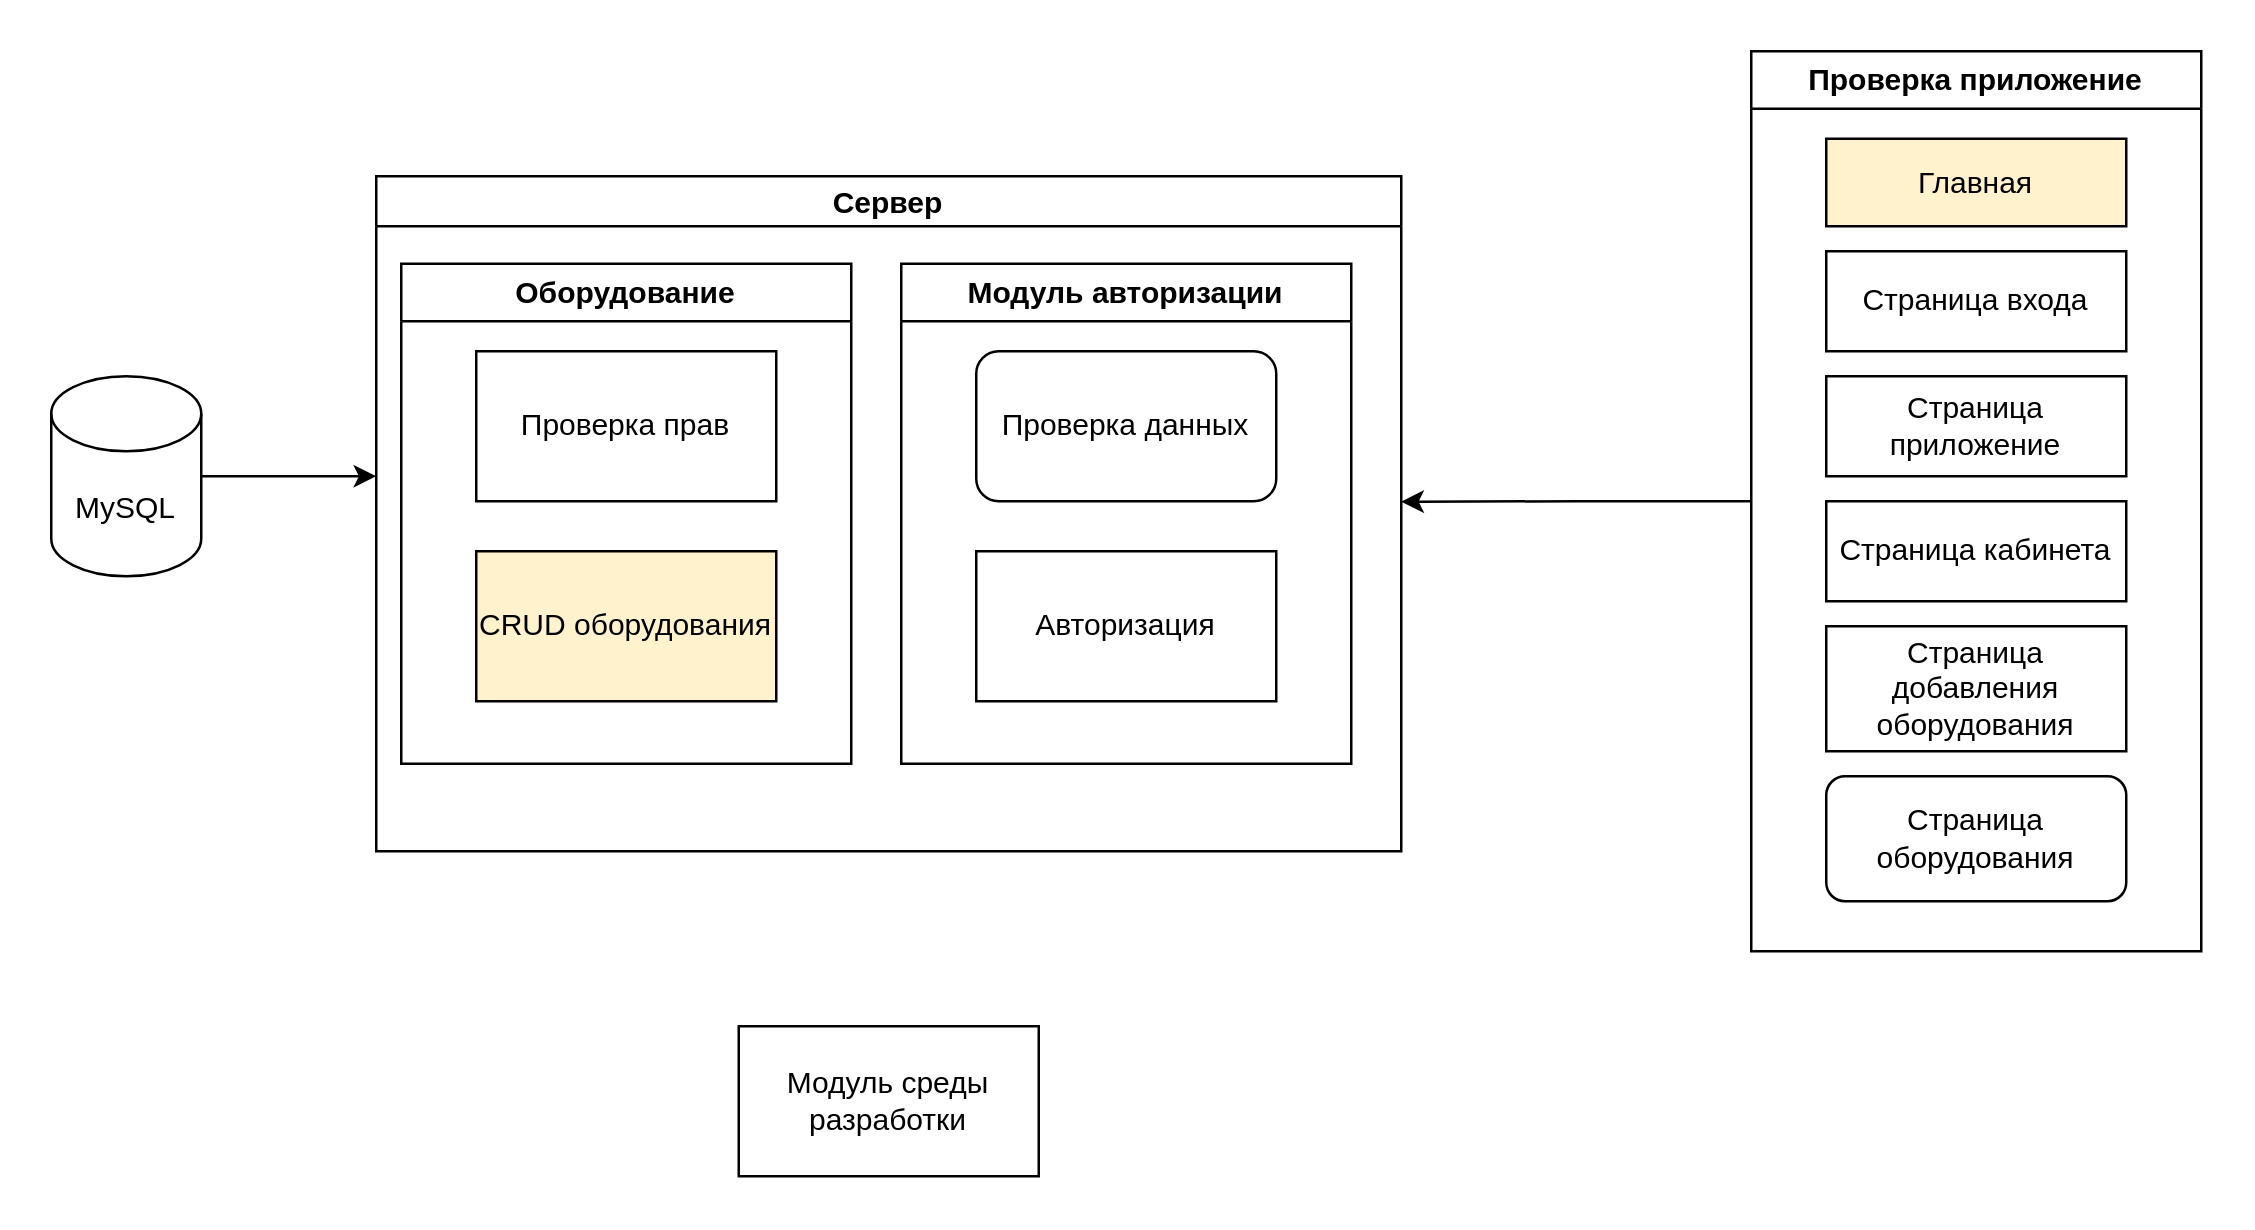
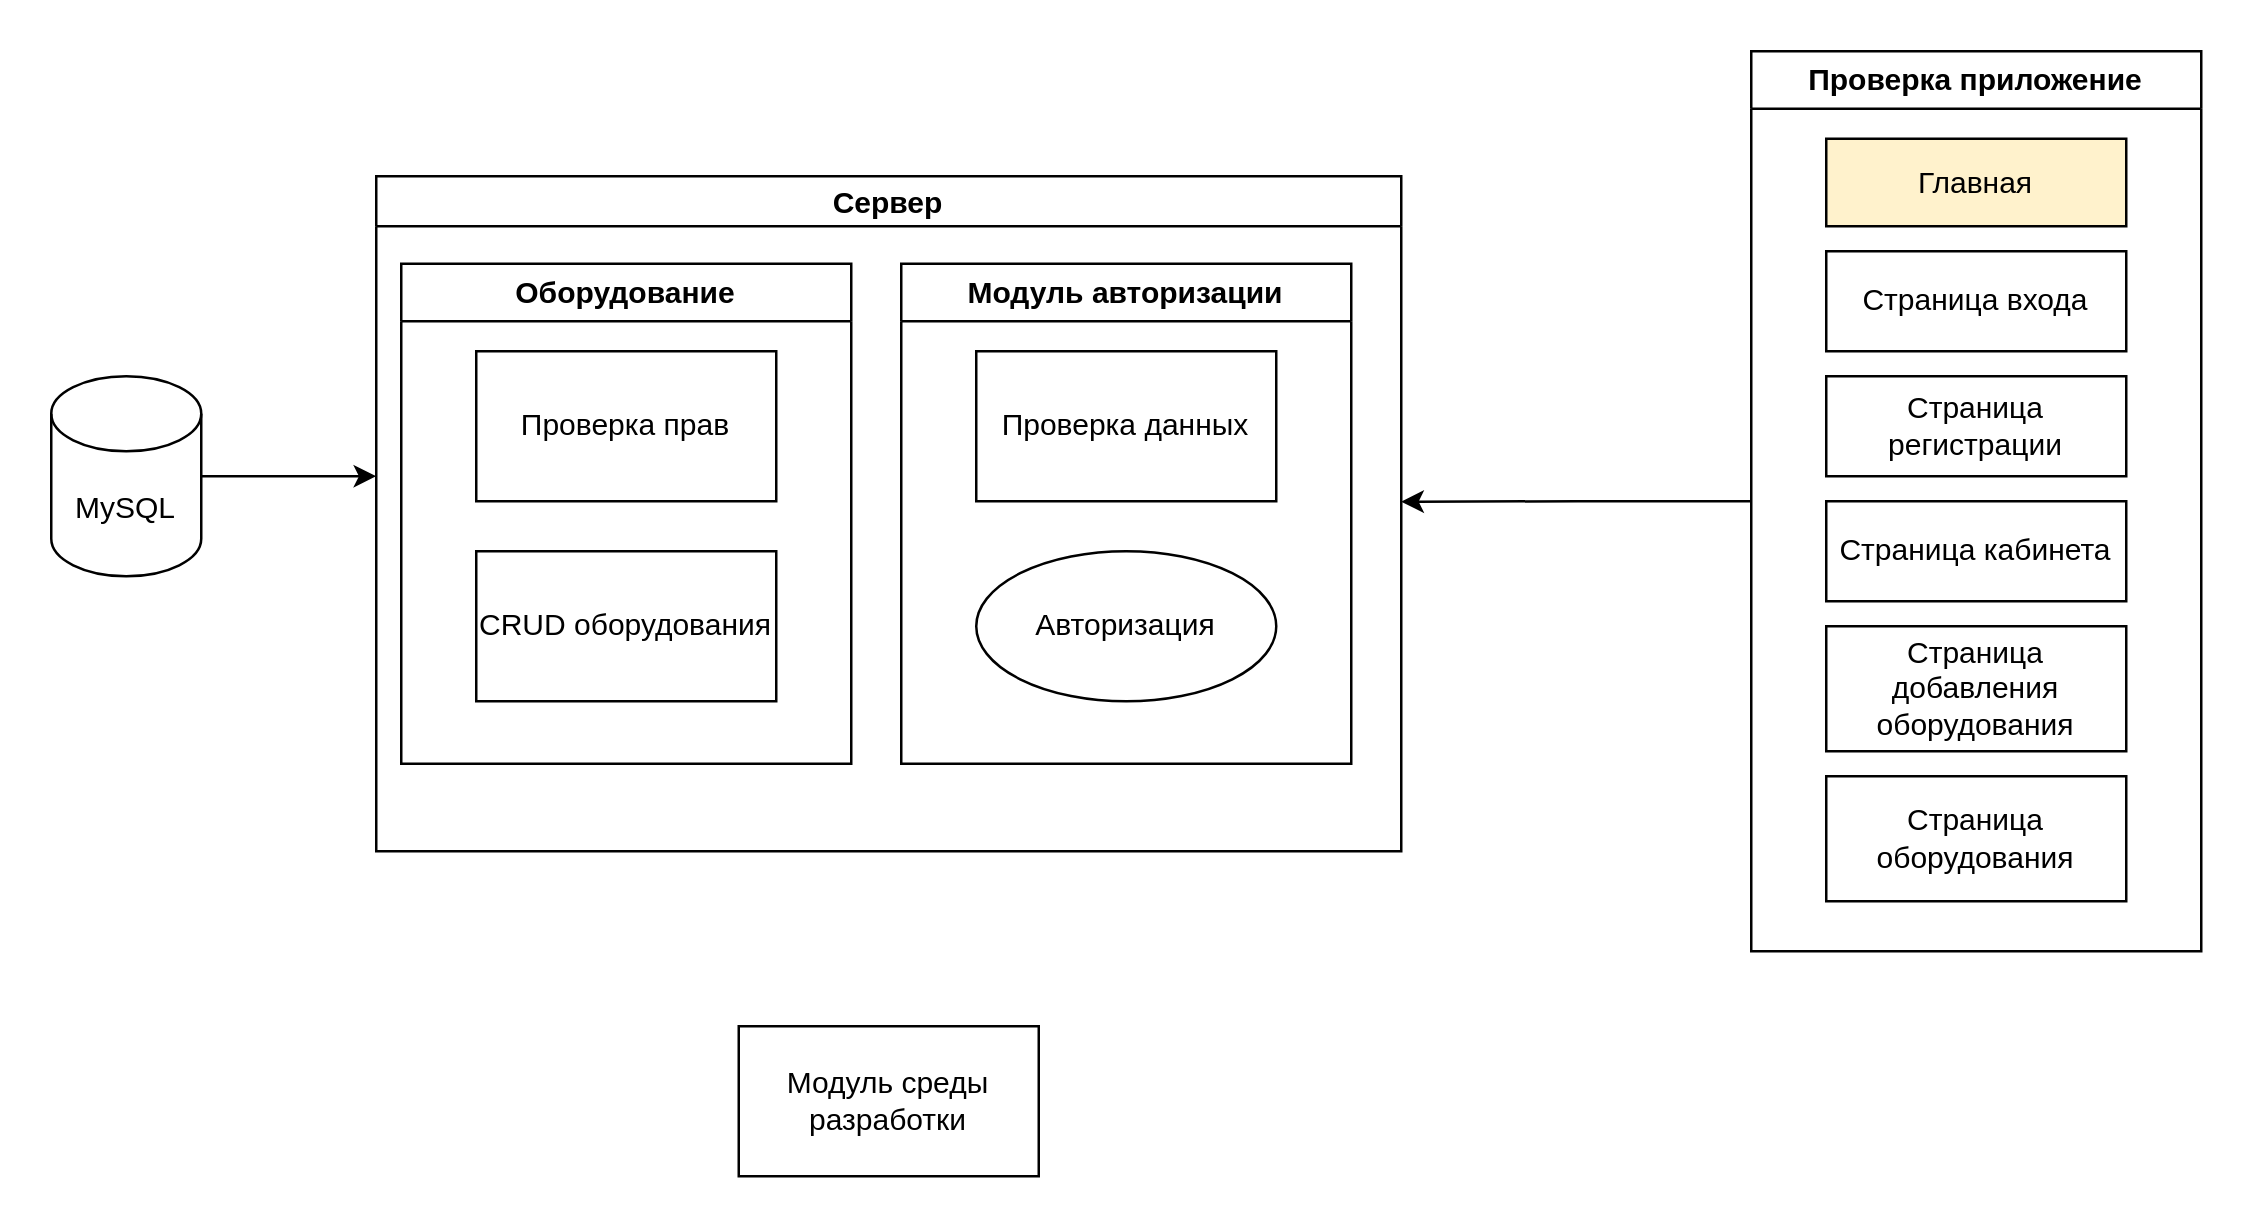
- <mxCell id="9" value="Проверка данных" style="whiteSpace=wrap;html=1;rounded=1;" vertex="1" parent="8"><mxGeometry x="30" y="35" width="120" height="60" as="geometry" /></mxCell>
+ <mxCell id="9" value="Проверка данных" style="rounded=0;whiteSpace=wrap;html=1;" vertex="1" parent="8"><mxGeometry x="30" y="35" width="120" height="60" as="geometry" /></mxCell>
- <mxCell id="16" value="Страница приложение" style="rounded=0;whiteSpace=wrap;html=1;" vertex="1" parent="13"><mxGeometry x="30" y="130" width="120" height="40" as="geometry" /></mxCell>
+ <mxCell id="16" value="Страница регистрации" style="rounded=0;whiteSpace=wrap;html=1;" vertex="1" parent="13"><mxGeometry x="30" y="130" width="120" height="40" as="geometry" /></mxCell>
- <mxCell id="7" value="CRUD оборудования" style="rounded=0;whiteSpace=wrap;html=1;fillColor=#fff2cc;" vertex="1" parent="5"><mxGeometry x="30" y="115" width="120" height="60" as="geometry" /></mxCell>
+ <mxCell id="7" value="CRUD оборудования" style="rounded=0;whiteSpace=wrap;html=1;" vertex="1" parent="5"><mxGeometry x="30" y="115" width="120" height="60" as="geometry" /></mxCell>
- <mxCell id="10" value="Авторизация" style="rounded=0;whiteSpace=wrap;html=1;" vertex="1" parent="8"><mxGeometry x="30" y="115" width="120" height="60" as="geometry" /></mxCell>
+ <mxCell id="10" value="Авторизация" style="ellipse;whiteSpace=wrap;html=1;" vertex="1" parent="8"><mxGeometry x="30" y="115" width="120" height="60" as="geometry" /></mxCell>
- <mxCell id="19" value="Страница оборудования" style="whiteSpace=wrap;html=1;rounded=1;" vertex="1" parent="13"><mxGeometry x="30" y="290" width="120" height="50" as="geometry" /></mxCell>
+ <mxCell id="19" value="Страница оборудования" style="rounded=0;whiteSpace=wrap;html=1;" vertex="1" parent="13"><mxGeometry x="30" y="290" width="120" height="50" as="geometry" /></mxCell>
